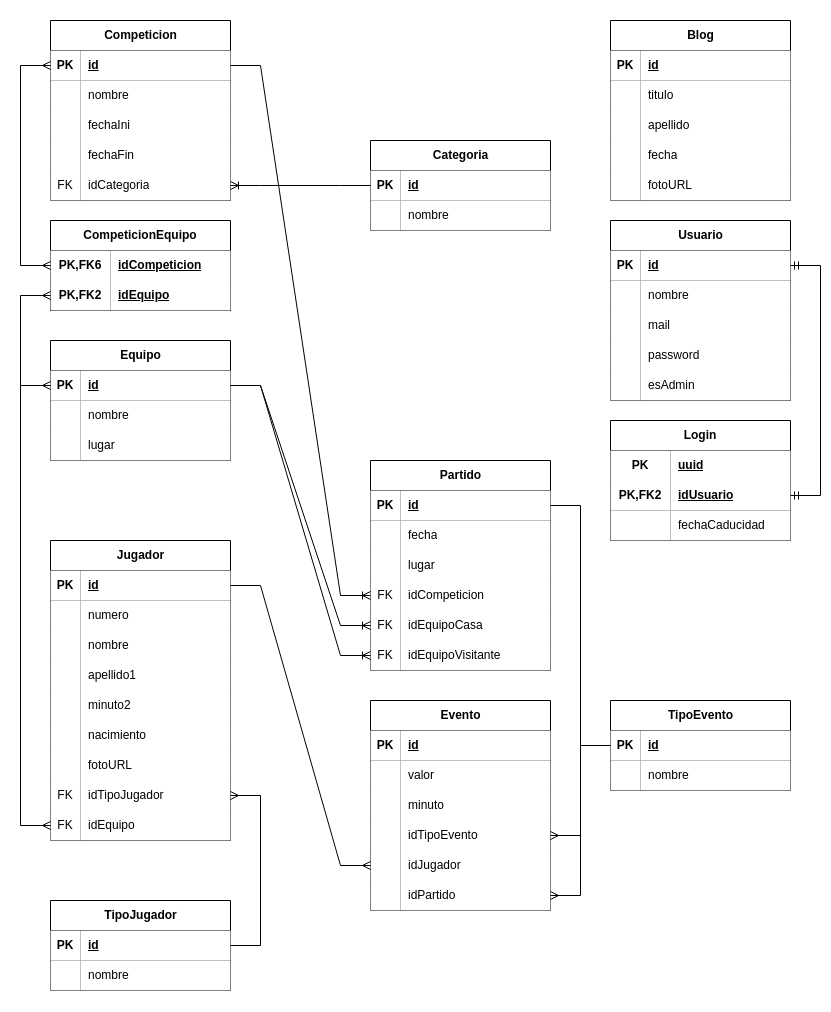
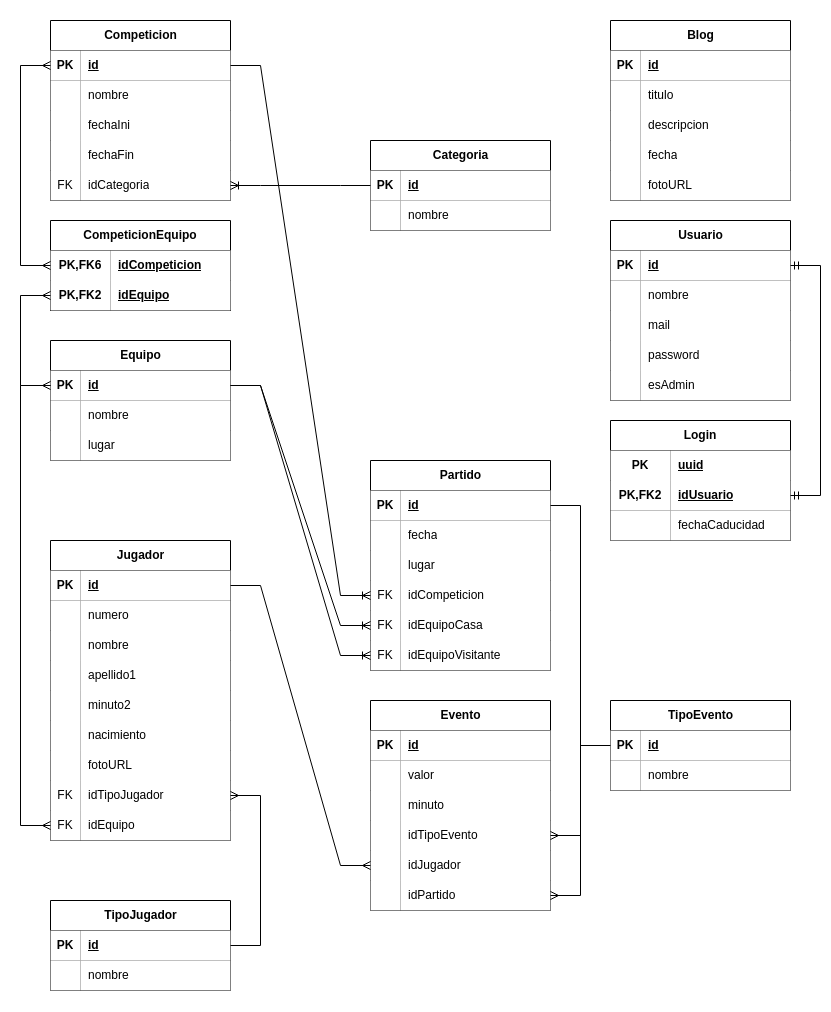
- <mxCell id="140" value="apellido" style="shape=partialRectangle;connectable=0;fillColor=default;top=0;left=0;bottom=0;right=0;align=left;spacingLeft=6;overflow=hidden;whiteSpace=wrap;html=1;" parent="138" vertex="1"><mxGeometry x="30" width="150" height="30" as="geometry"><mxRectangle width="150" height="30" as="alternateBounds" /></mxGeometry></mxCell>
+ <mxCell id="140" value="descripcion" style="shape=partialRectangle;connectable=0;fillColor=default;top=0;left=0;bottom=0;right=0;align=left;spacingLeft=6;overflow=hidden;whiteSpace=wrap;html=1;" parent="138" vertex="1"><mxGeometry x="30" width="150" height="30" as="geometry"><mxRectangle width="150" height="30" as="alternateBounds" /></mxGeometry></mxCell>
